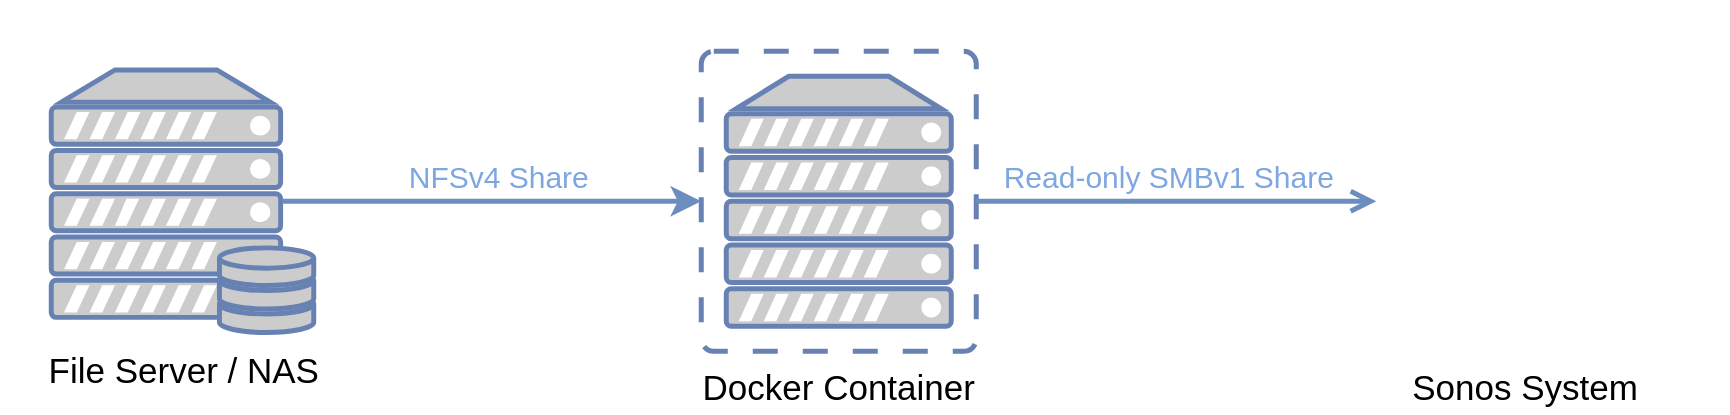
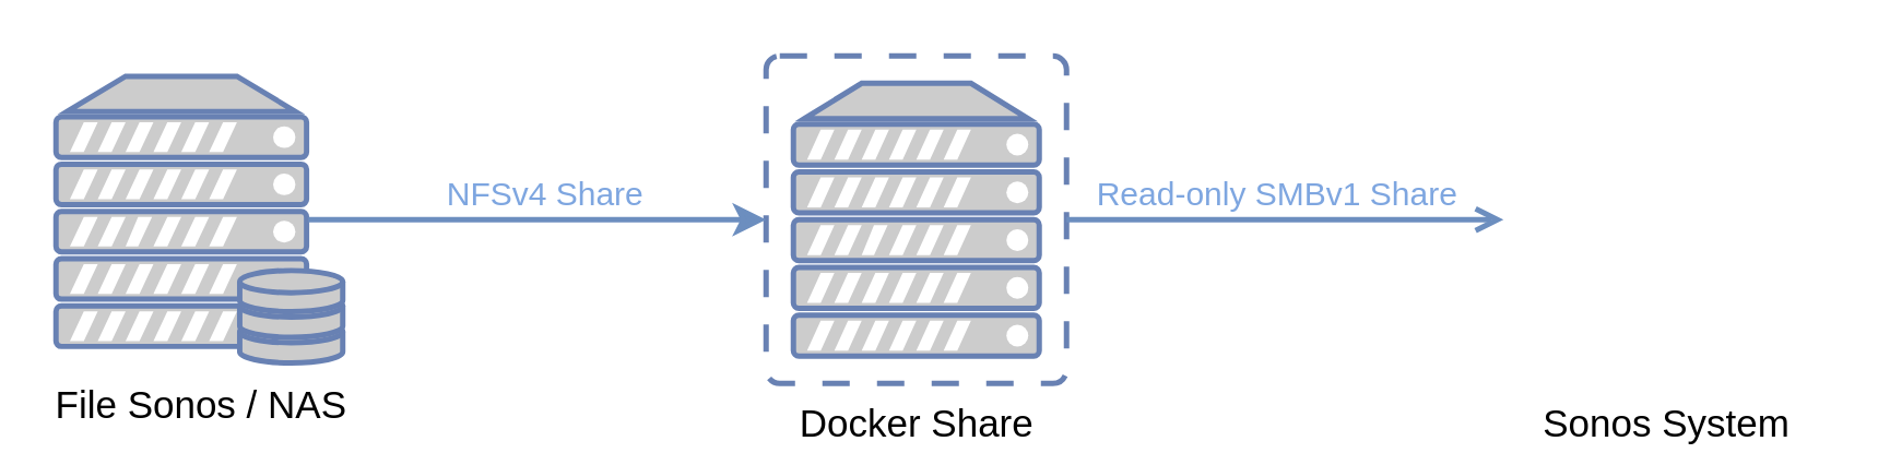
- <mxCell id="2" value="File Server / NAS" style="verticalAlign=top;verticalLabelPosition=bottom;labelPosition=center;align=center;html=1;outlineConnect=0;fillColor=#CCCCCC;strokeColor=#6881B3;gradientColor=none;gradientDirection=north;strokeWidth=2;shape=mxgraph.networks.server_storage;fontSize=14;" vertex="1" parent="1"><mxGeometry x="20" y="27.5" width="105" height="105" as="geometry" /></mxCell>
+ <mxCell id="2" value="File Sonos / NAS" style="verticalAlign=top;verticalLabelPosition=bottom;labelPosition=center;align=center;html=1;outlineConnect=0;fillColor=#CCCCCC;strokeColor=#6881B3;gradientColor=none;gradientDirection=north;strokeWidth=2;shape=mxgraph.networks.server_storage;fontSize=14;" vertex="1" parent="1"><mxGeometry x="20" y="27.5" width="105" height="105" as="geometry" /></mxCell>
- <mxCell id="3" value="Docker Container" style="verticalAlign=top;verticalLabelPosition=bottom;labelPosition=center;align=center;html=1;outlineConnect=0;fillColor=#CCCCCC;strokeColor=#6881B3;gradientColor=none;gradientDirection=north;strokeWidth=2;shape=mxgraph.networks.virtual_server;fontSize=14;" vertex="1" parent="1"><mxGeometry x="280" y="20" width="110" height="120" as="geometry" /></mxCell>
+ <mxCell id="3" value="Docker Share" style="verticalAlign=top;verticalLabelPosition=bottom;labelPosition=center;align=center;html=1;outlineConnect=0;fillColor=#CCCCCC;strokeColor=#6881B3;gradientColor=none;gradientDirection=north;strokeWidth=2;shape=mxgraph.networks.virtual_server;fontSize=14;" vertex="1" parent="1"><mxGeometry x="280" y="20" width="110" height="120" as="geometry" /></mxCell>
